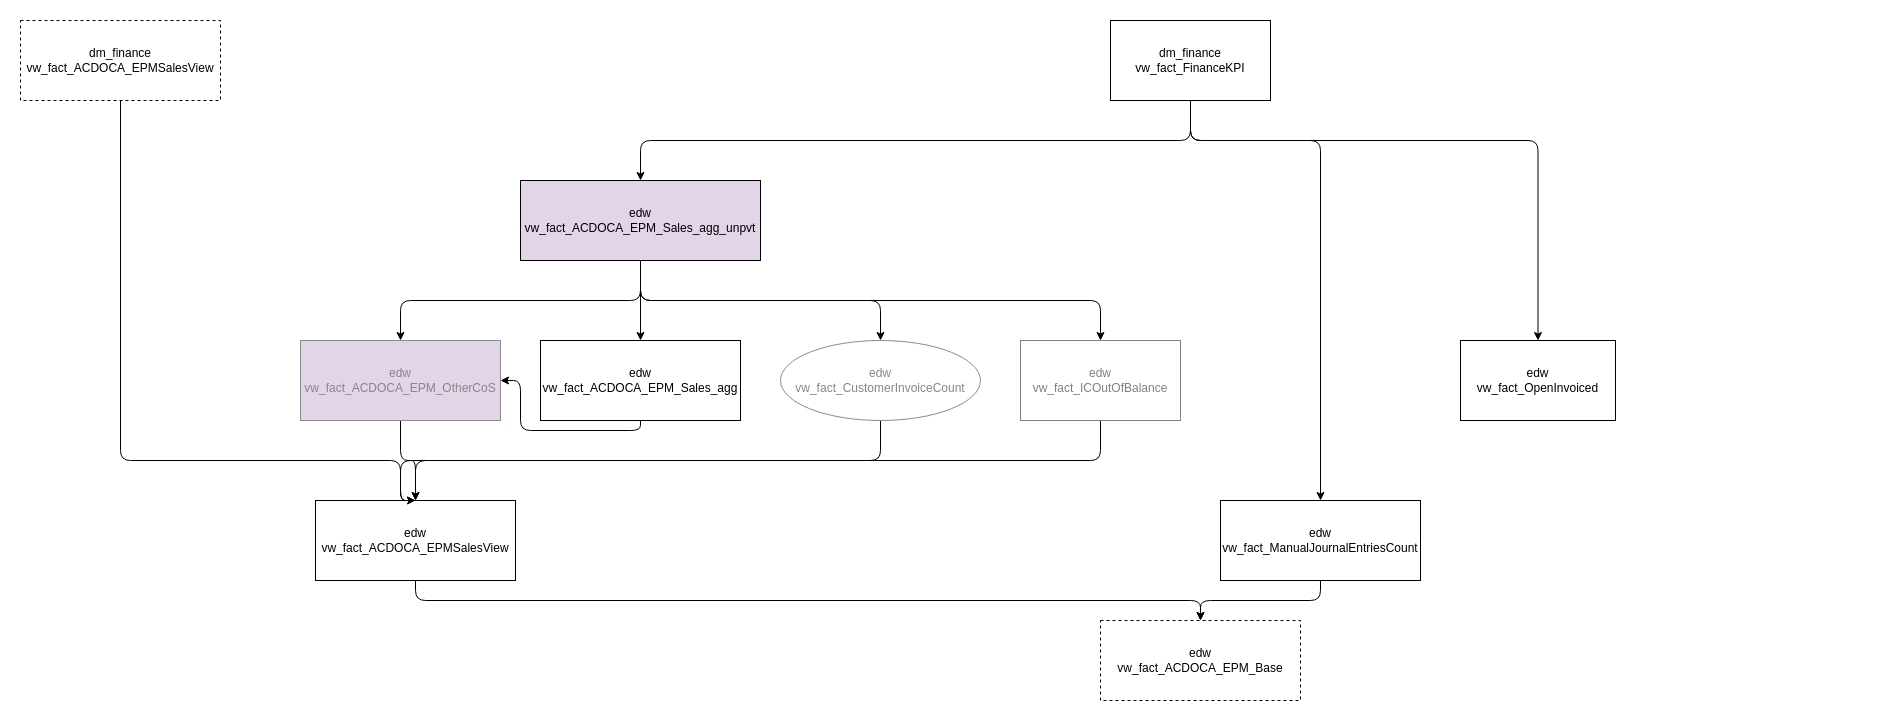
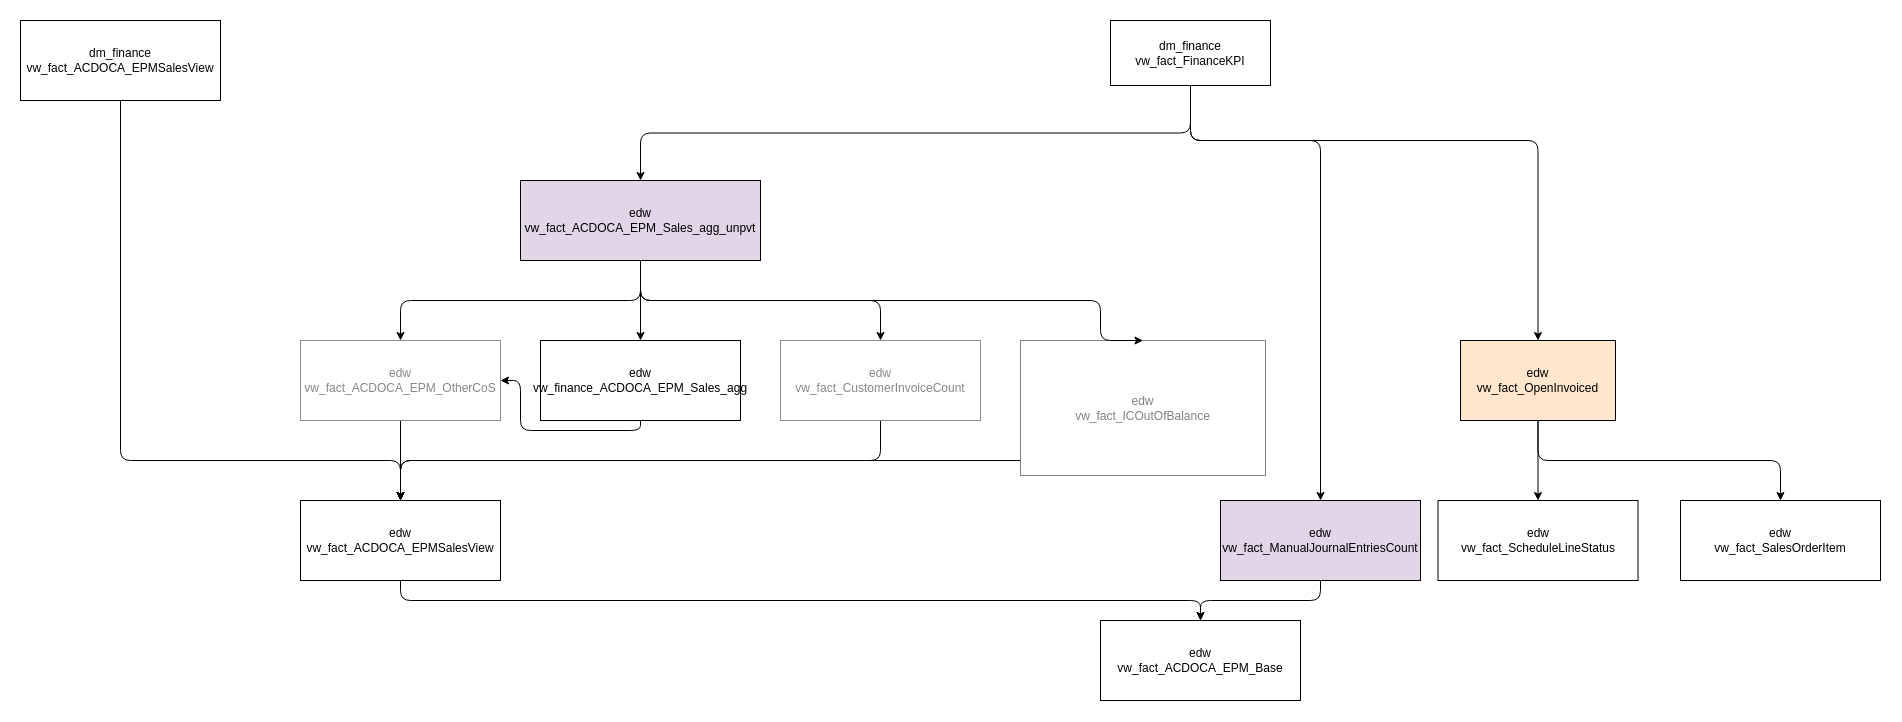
- <mxCell id="22" value="dm_finance&lt;br&gt;vw_fact_ACDOCA_EPMSalesView" style="rounded=0;whiteSpace=wrap;html=1;dashed=1;" vertex="1" parent="1"><mxGeometry x="20" y="20" width="200" height="80" as="geometry" /></mxCell>
+ <mxCell id="22" value="dm_finance&lt;br&gt;vw_fact_ACDOCA_EPMSalesView" style="rounded=0;whiteSpace=wrap;html=1;" vertex="1" parent="1"><mxGeometry x="20" y="20" width="200" height="80" as="geometry" /></mxCell>
- <mxCell id="5" value="dm_finance&lt;br&gt;vw_fact_FinanceKPI" style="rounded=0;whiteSpace=wrap;html=1;" vertex="1" parent="1"><mxGeometry x="1110" y="20" width="160" height="80" as="geometry" /></mxCell>
+ <mxCell id="5" value="dm_finance&lt;br&gt;vw_fact_FinanceKPI" style="rounded=0;whiteSpace=wrap;html=1;" vertex="1" parent="1"><mxGeometry x="1110" y="20" width="160" height="65" as="geometry" /></mxCell>
- <mxCell id="7" value="edw&lt;br&gt;vw_fact_ACDOCA_EPM_OtherCoS" style="rounded=0;whiteSpace=wrap;html=1;fontColor=#878787;strokeColor=#8d8b8b;fillColor=#e1d5e7;" vertex="1" parent="1"><mxGeometry x="300" y="340" width="200" height="80" as="geometry" /></mxCell>
+ <mxCell id="7" value="edw&lt;br&gt;vw_fact_ACDOCA_EPM_OtherCoS" style="rounded=0;whiteSpace=wrap;html=1;fontColor=#878787;strokeColor=#8d8b8b;" vertex="1" parent="1"><mxGeometry x="300" y="340" width="200" height="80" as="geometry" /></mxCell>
- <mxCell id="9" value="edw&lt;br&gt;vw_fact_ACDOCA_EPM_Sales_agg" style="rounded=0;whiteSpace=wrap;html=1;" vertex="1" parent="1"><mxGeometry x="540" y="340" width="200" height="80" as="geometry" /></mxCell>
+ <mxCell id="9" value="edw&lt;br&gt;vw_finance_ACDOCA_EPM_Sales_agg" style="rounded=0;whiteSpace=wrap;html=1;" vertex="1" parent="1"><mxGeometry x="540" y="340" width="200" height="80" as="geometry" /></mxCell>
- <mxCell id="11" value="edw&lt;br&gt;vw_fact_CustomerInvoiceCount" style="ellipse;whiteSpace=wrap;html=1;fontColor=#878787;strokeColor=#8d8b8b;" vertex="1" parent="1"><mxGeometry x="780" y="340" width="200" height="80" as="geometry" /></mxCell>
+ <mxCell id="11" value="edw&lt;br&gt;vw_fact_CustomerInvoiceCount" style="rounded=0;whiteSpace=wrap;html=1;fontColor=#878787;strokeColor=#8d8b8b;" vertex="1" parent="1"><mxGeometry x="780" y="340" width="200" height="80" as="geometry" /></mxCell>
- <mxCell id="13" value="edw&lt;br&gt;vw_fact_ICOutOfBalance" style="rounded=0;whiteSpace=wrap;html=1;strokeColor=#808080;fontColor=#808080;" vertex="1" parent="1"><mxGeometry x="1020" y="340" width="160" height="80" as="geometry" /></mxCell>
+ <mxCell id="13" value="edw&lt;br&gt;vw_fact_ICOutOfBalance" style="rounded=0;whiteSpace=wrap;html=1;strokeColor=#808080;fontColor=#808080;" vertex="1" parent="1"><mxGeometry x="1020" y="340" width="245" height="135" as="geometry" /></mxCell>
- <mxCell id="18" value="edw&lt;br&gt;vw_fact_OpenInvoiced" style="rounded=0;whiteSpace=wrap;html=1;" vertex="1" parent="1"><mxGeometry x="1460" y="340" width="155" height="80" as="geometry" /></mxCell>
+ <mxCell id="18" value="edw&lt;br&gt;vw_fact_OpenInvoiced" style="rounded=0;whiteSpace=wrap;html=1;fillColor=#ffe6cc;" vertex="1" parent="1"><mxGeometry x="1460" y="340" width="155" height="80" as="geometry" /></mxCell>
+ <mxCell id="17" style="edgeStyle=orthogonalEdgeStyle;html=1;exitX=0.5;exitY=1;exitDx=0;exitDy=0;entryX=0.5;entryY=0;entryDx=0;entryDy=0;" edge="1" parent="1" source="18" target="25"><mxGeometry relative="1" as="geometry" /></mxCell>
+ <mxCell id="16" value="" style="edgeStyle=orthogonalEdgeStyle;html=1;" edge="1" parent="1" source="18" target="24"><mxGeometry relative="1" as="geometry" /></mxCell>
- <mxCell id="20" value="edw&lt;br&gt;vw_fact_ACDOCA_EPMSalesView" style="rounded=0;whiteSpace=wrap;html=1;" vertex="1" parent="1"><mxGeometry x="315" y="500" width="200" height="80" as="geometry" /></mxCell>
+ <mxCell id="20" value="edw&lt;br&gt;vw_fact_ACDOCA_EPMSalesView" style="rounded=0;whiteSpace=wrap;html=1;" vertex="1" parent="1"><mxGeometry x="300" y="500" width="200" height="80" as="geometry" /></mxCell>
- <mxCell id="15" value="edw&lt;br&gt;vw_fact_ManualJournalEntriesCount" style="rounded=0;whiteSpace=wrap;html=1;" vertex="1" parent="1"><mxGeometry x="1220" y="500" width="200" height="80" as="geometry" /></mxCell>
+ <mxCell id="15" value="edw&lt;br&gt;vw_fact_ManualJournalEntriesCount" style="rounded=0;whiteSpace=wrap;html=1;fillColor=#e1d5e7;" vertex="1" parent="1"><mxGeometry x="1220" y="500" width="200" height="80" as="geometry" /></mxCell>
+ <mxCell id="24" value="edw&lt;br&gt;vw_fact_ScheduleLineStatus" style="rounded=0;whiteSpace=wrap;html=1;" vertex="1" parent="1"><mxGeometry x="1437.5" y="500" width="200" height="80" as="geometry" /></mxCell>
+ <mxCell id="25" value="edw&lt;br&gt;vw_fact_SalesOrderItem" style="rounded=0;whiteSpace=wrap;html=1;" vertex="1" parent="1"><mxGeometry x="1680" y="500" width="200" height="80" as="geometry" /></mxCell>
- <mxCell id="23" value="edw&lt;br&gt;vw_fact_ACDOCA_EPM_Base" style="rounded=0;whiteSpace=wrap;html=1;dashed=1;" vertex="1" parent="1"><mxGeometry x="1100" y="620" width="200" height="80" as="geometry" /></mxCell>
+ <mxCell id="23" value="edw&lt;br&gt;vw_fact_ACDOCA_EPM_Base" style="rounded=0;whiteSpace=wrap;html=1;" vertex="1" parent="1"><mxGeometry x="1100" y="620" width="200" height="80" as="geometry" /></mxCell>
